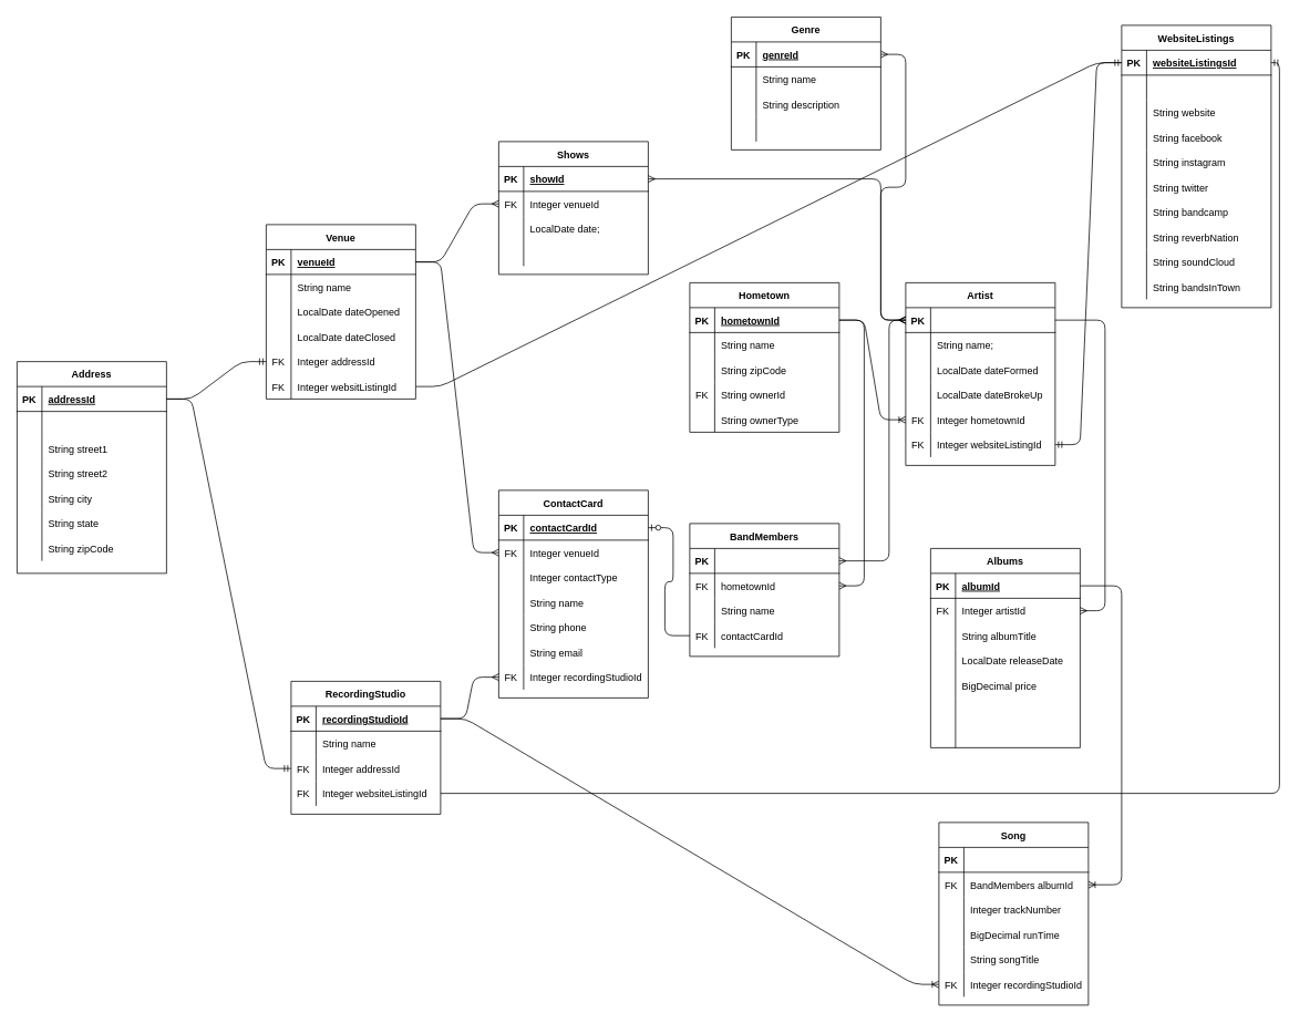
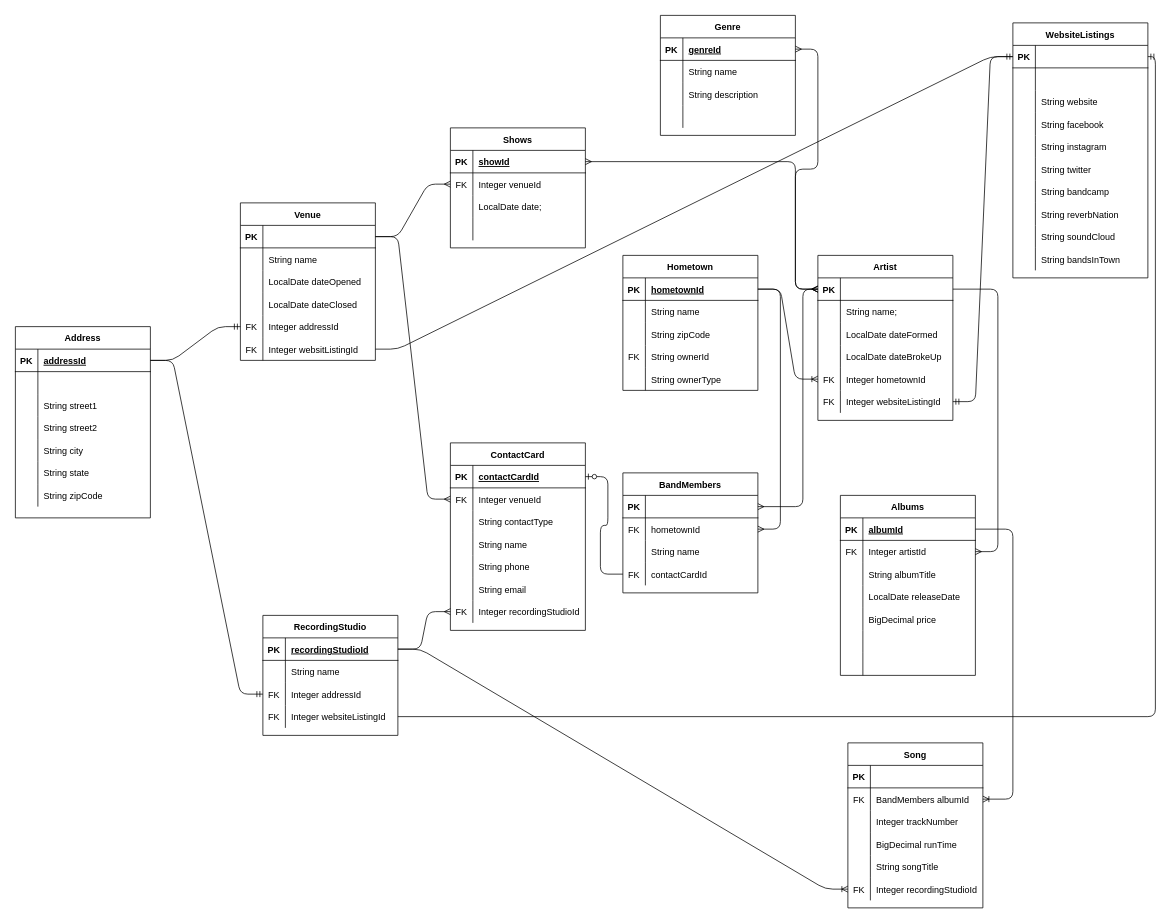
- <mxCell id="184" value="websiteListingsId" style="shape=partialRectangle;connectable=0;fillColor=none;top=0;left=0;bottom=0;right=0;align=left;spacingLeft=6;fontStyle=5;overflow=hidden;" parent="182" vertex="1"><mxGeometry x="30" width="150" height="30" as="geometry" /></mxCell>
- <mxCell id="5" value="venueId" style="shape=partialRectangle;connectable=0;fillColor=none;top=0;left=0;bottom=0;right=0;align=left;spacingLeft=6;fontStyle=5;overflow=hidden;" parent="3" vertex="1"><mxGeometry x="30" width="150" height="30" as="geometry" /></mxCell>
- <mxCell id="128" value="Integer contactType" style="shape=partialRectangle;connectable=0;fillColor=none;top=0;left=0;bottom=0;right=0;align=left;spacingLeft=6;overflow=hidden;" parent="126" vertex="1"><mxGeometry x="30" width="150" height="30" as="geometry" /></mxCell>
+ <mxCell id="128" value="String contactType" style="shape=partialRectangle;connectable=0;fillColor=none;top=0;left=0;bottom=0;right=0;align=left;spacingLeft=6;overflow=hidden;" parent="126" vertex="1"><mxGeometry x="30" width="150" height="30" as="geometry" /></mxCell>
